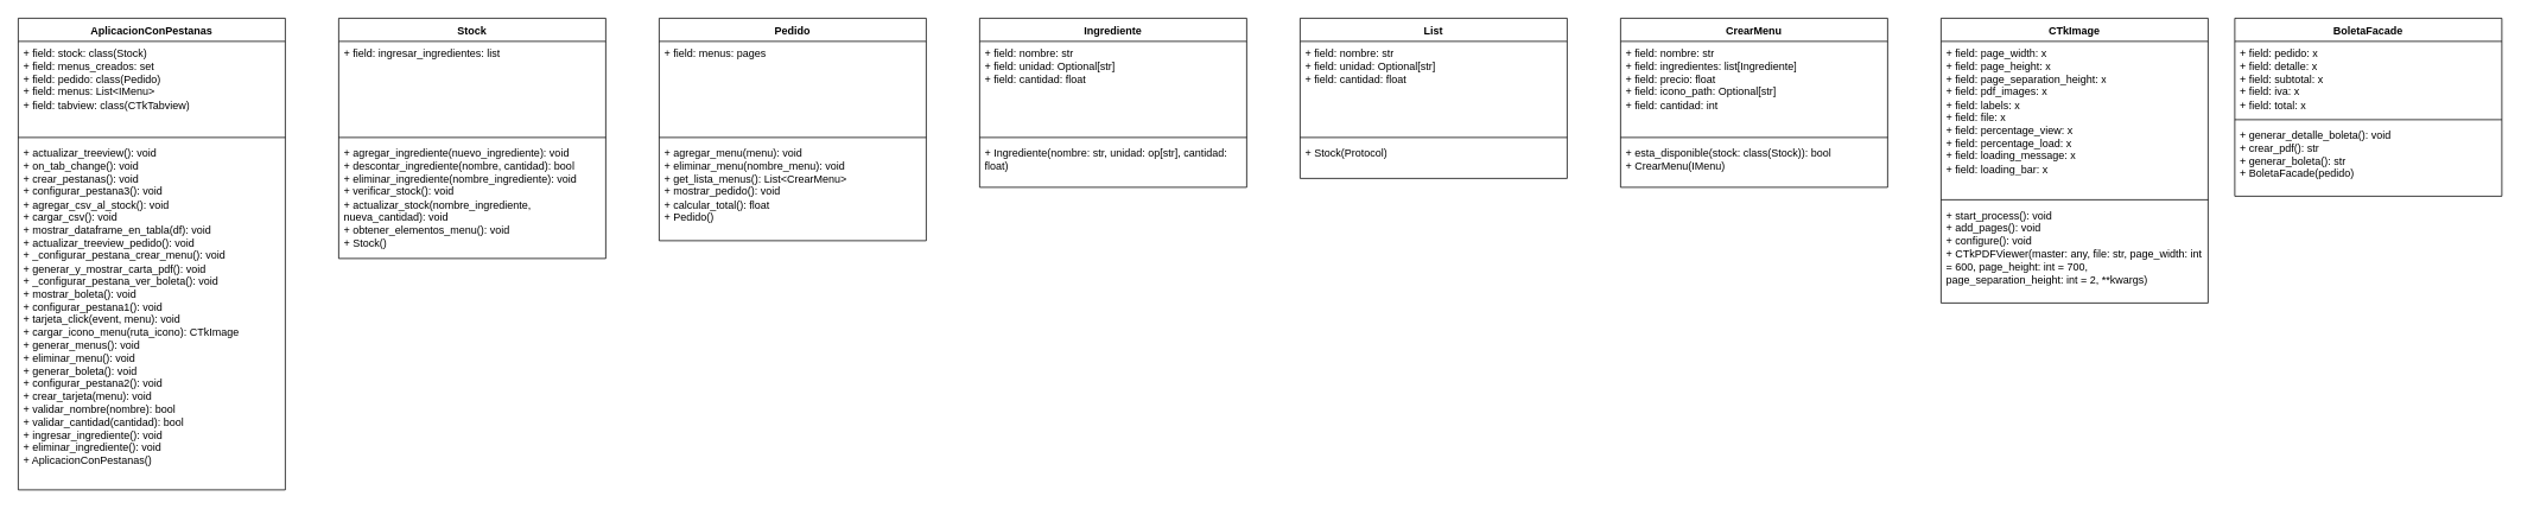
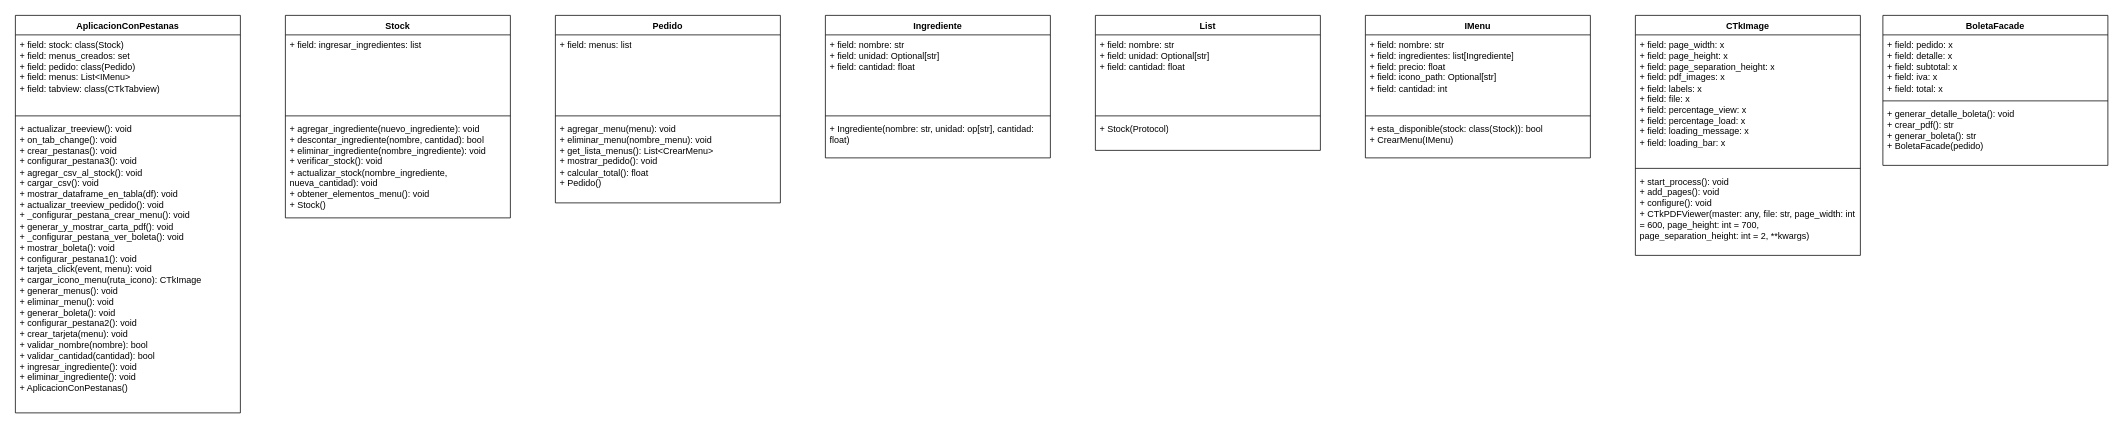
- <mxCell id="22" value="CrearMenu" style="swimlane;fontStyle=1;align=center;verticalAlign=top;childLayout=stackLayout;horizontal=1;startSize=26;horizontalStack=0;resizeParent=1;resizeParentMax=0;resizeLast=0;collapsible=1;marginBottom=0;whiteSpace=wrap;html=1;" vertex="1" parent="1"><mxGeometry x="1820" y="20" width="300" height="190" as="geometry" /></mxCell>
+ <mxCell id="22" value="IMenu" style="swimlane;fontStyle=1;align=center;verticalAlign=top;childLayout=stackLayout;horizontal=1;startSize=26;horizontalStack=0;resizeParent=1;resizeParentMax=0;resizeLast=0;collapsible=1;marginBottom=0;whiteSpace=wrap;html=1;" vertex="1" parent="1"><mxGeometry x="1820" y="20" width="300" height="190" as="geometry" /></mxCell>
- <mxCell id="11" value="+ field: menus: pages" style="text;strokeColor=none;fillColor=none;align=left;verticalAlign=top;spacingLeft=4;spacingRight=4;overflow=hidden;rotatable=0;points=[[0,0.5],[1,0.5]];portConstraint=eastwest;whiteSpace=wrap;html=1;" vertex="1" parent="10"><mxGeometry y="26" width="300" height="104" as="geometry" /></mxCell>
+ <mxCell id="11" value="+ field: menus: list" style="text;strokeColor=none;fillColor=none;align=left;verticalAlign=top;spacingLeft=4;spacingRight=4;overflow=hidden;rotatable=0;points=[[0,0.5],[1,0.5]];portConstraint=eastwest;whiteSpace=wrap;html=1;" vertex="1" parent="10"><mxGeometry y="26" width="300" height="104" as="geometry" /></mxCell>
